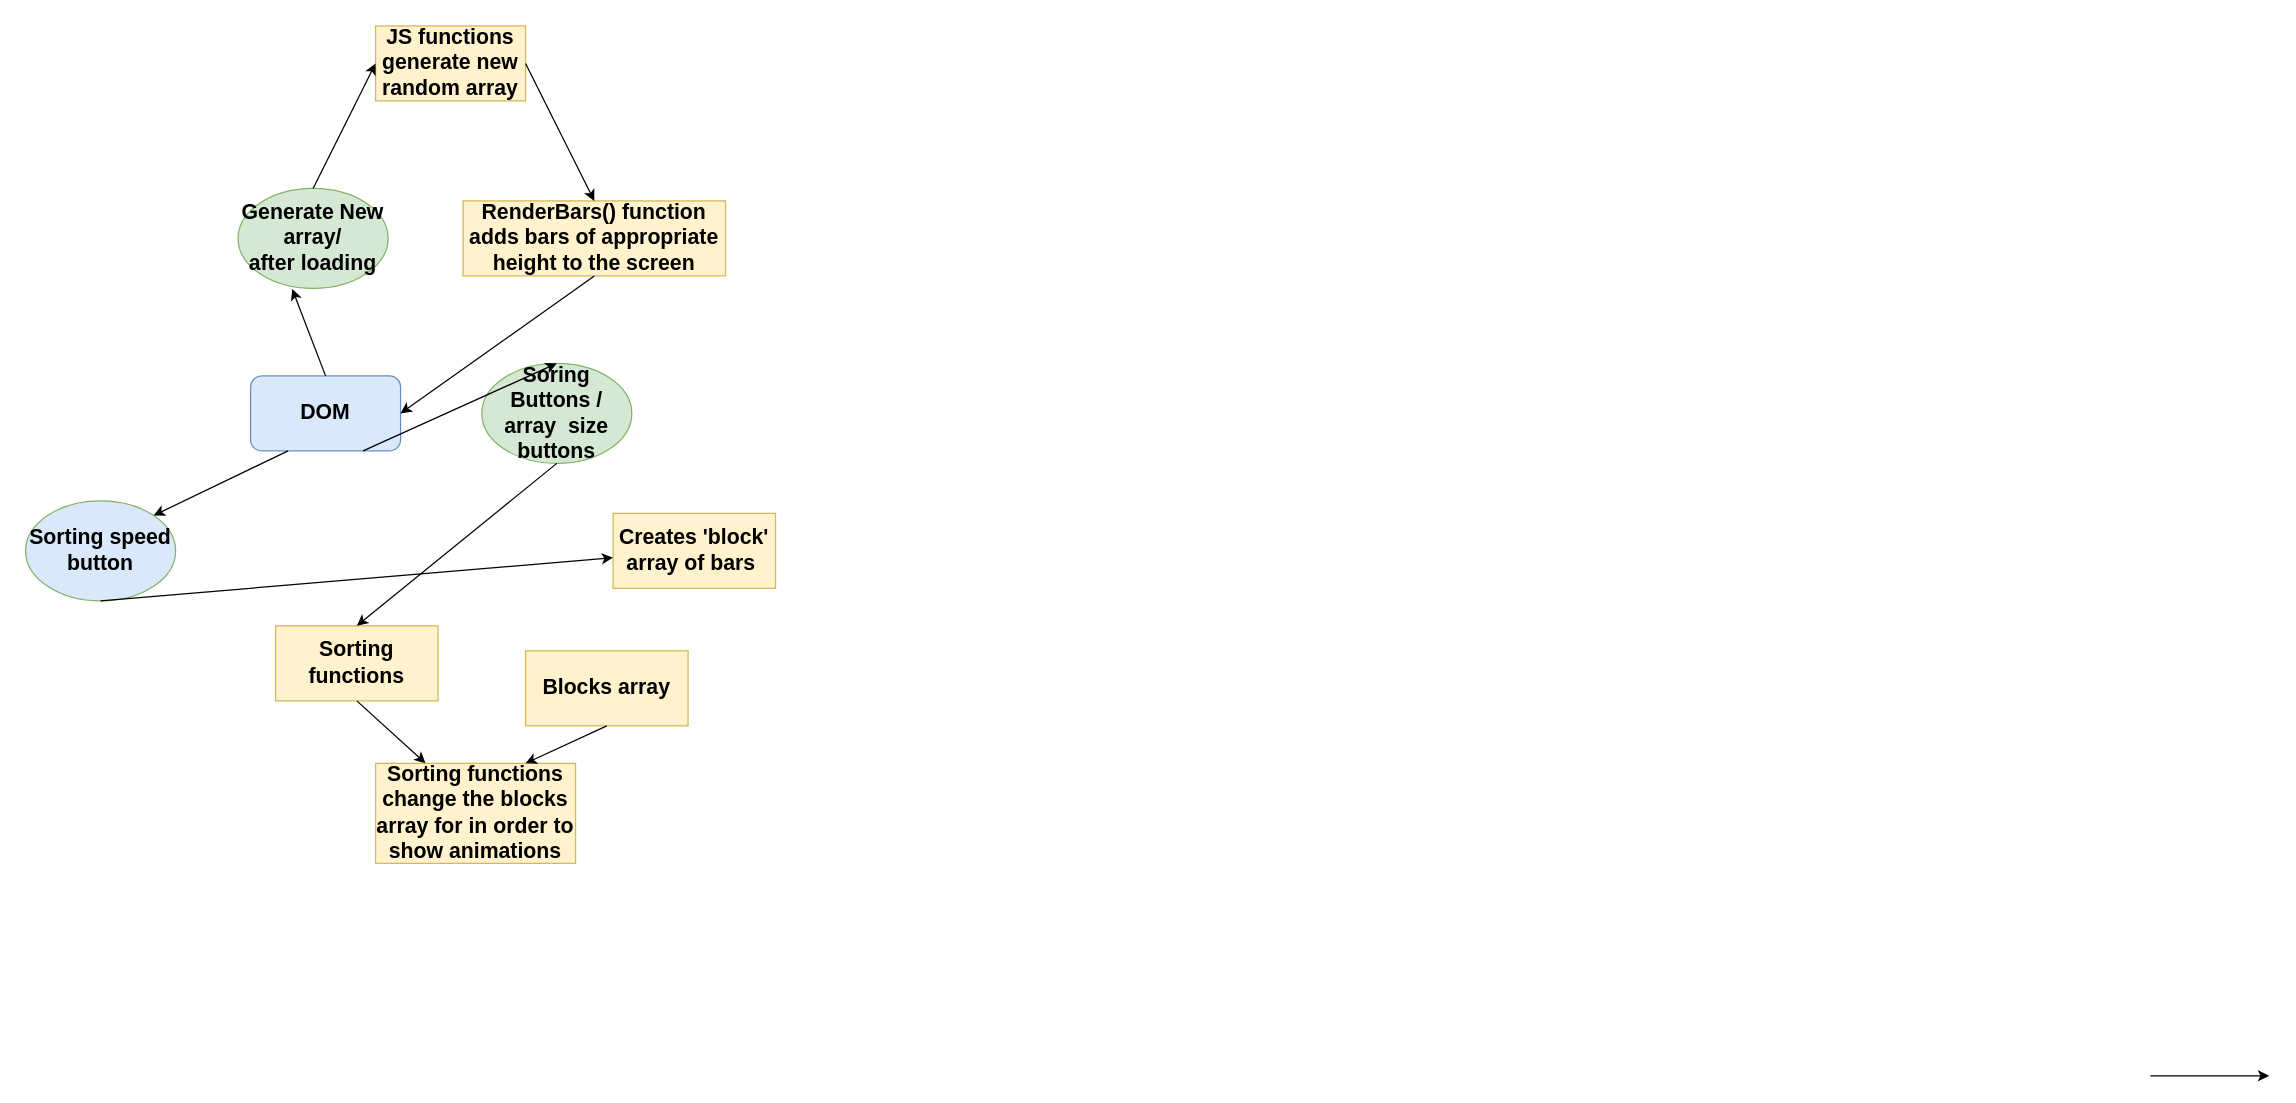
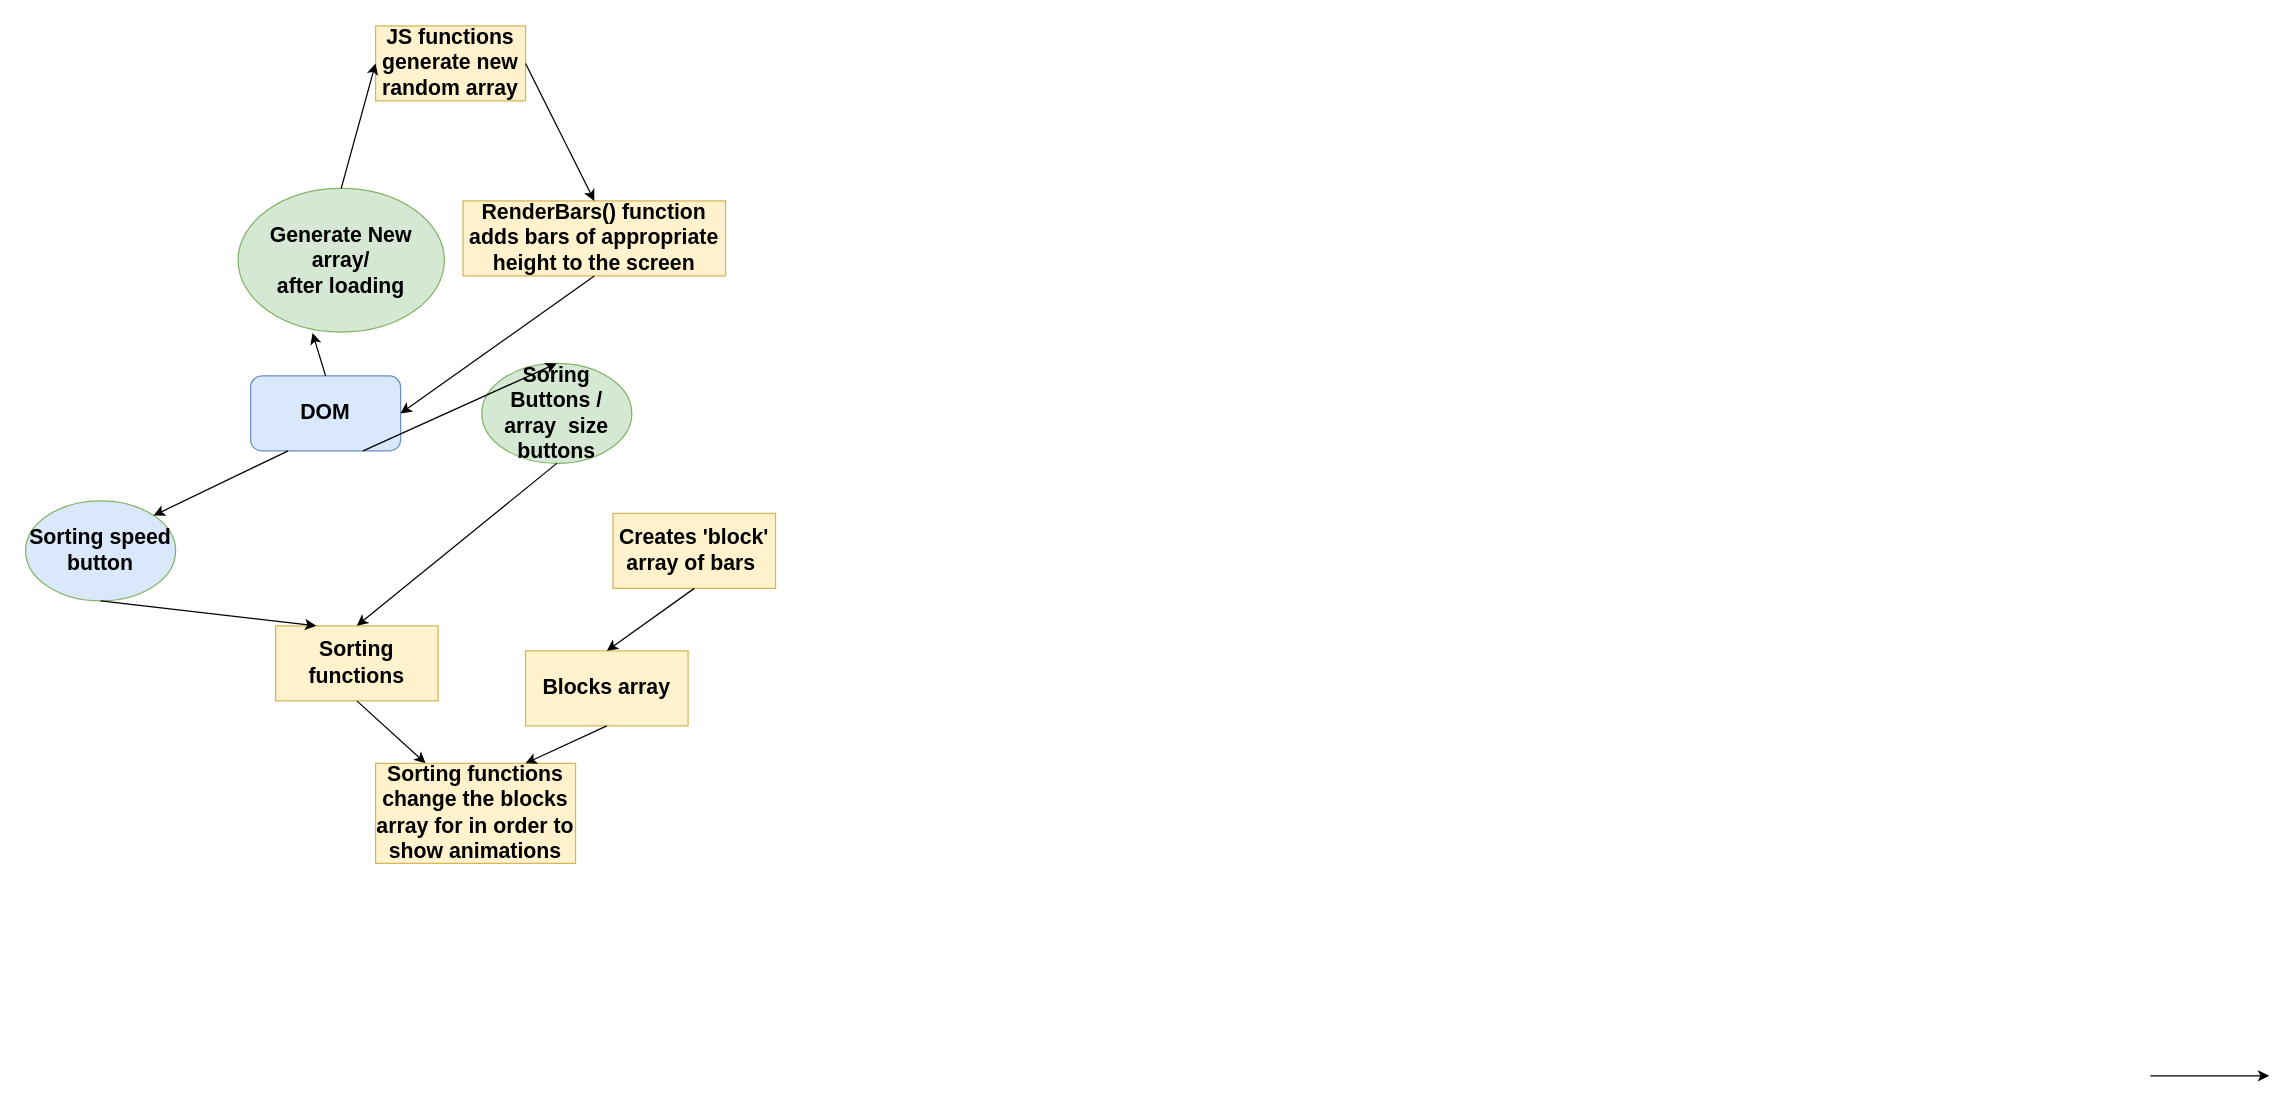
- <mxCell id="3" value="Generate New array/&lt;br style=&quot;font-size: 17px;&quot;&gt;after loading" style="ellipse;whiteSpace=wrap;html=1;fillColor=#d5e8d4;strokeColor=#82b366;fontSize=17;fontStyle=1" vertex="1" parent="1"><mxGeometry x="190" y="150" width="120" height="80" as="geometry" /></mxCell>
+ <mxCell id="3" value="Generate New array/&lt;br style=&quot;font-size: 17px;&quot;&gt;after loading" style="ellipse;whiteSpace=wrap;html=1;fillColor=#d5e8d4;strokeColor=#82b366;fontSize=17;fontStyle=1" vertex="1" parent="1"><mxGeometry x="190" y="150" width="165" height="115" as="geometry" /></mxCell>
- <mxCell id="22" value="" style="endArrow=classic;html=1;rounded=0;fontSize=17;exitX=0.5;exitY=1;exitDx=0;exitDy=0;fontStyle=1;" edge="1" parent="1" source="19" target="10"><mxGeometry width="50" height="50" relative="1" as="geometry"><mxPoint x="60" y="430" as="sourcePoint" /><mxPoint x="120" y="470" as="targetPoint" /></mxGeometry></mxCell>
+ <mxCell id="22" value="" style="endArrow=classic;html=1;rounded=0;fontSize=17;entryX=0.25;entryY=0;entryDx=0;entryDy=0;exitX=0.5;exitY=1;exitDx=0;exitDy=0;fontStyle=1" edge="1" parent="1" source="19" target="12"><mxGeometry width="50" height="50" relative="1" as="geometry"><mxPoint x="60" y="430" as="sourcePoint" /><mxPoint x="120" y="470" as="targetPoint" /></mxGeometry></mxCell>
+ <mxCell id="15" value="" style="endArrow=classic;html=1;rounded=0;exitX=0.5;exitY=1;exitDx=0;exitDy=0;entryX=0.5;entryY=0;entryDx=0;entryDy=0;fontSize=17;fontStyle=1" edge="1" parent="1" source="10" target="13"><mxGeometry width="50" height="50" relative="1" as="geometry"><mxPoint x="390" y="560" as="sourcePoint" /><mxPoint x="440" y="510" as="targetPoint" /></mxGeometry></mxCell>
